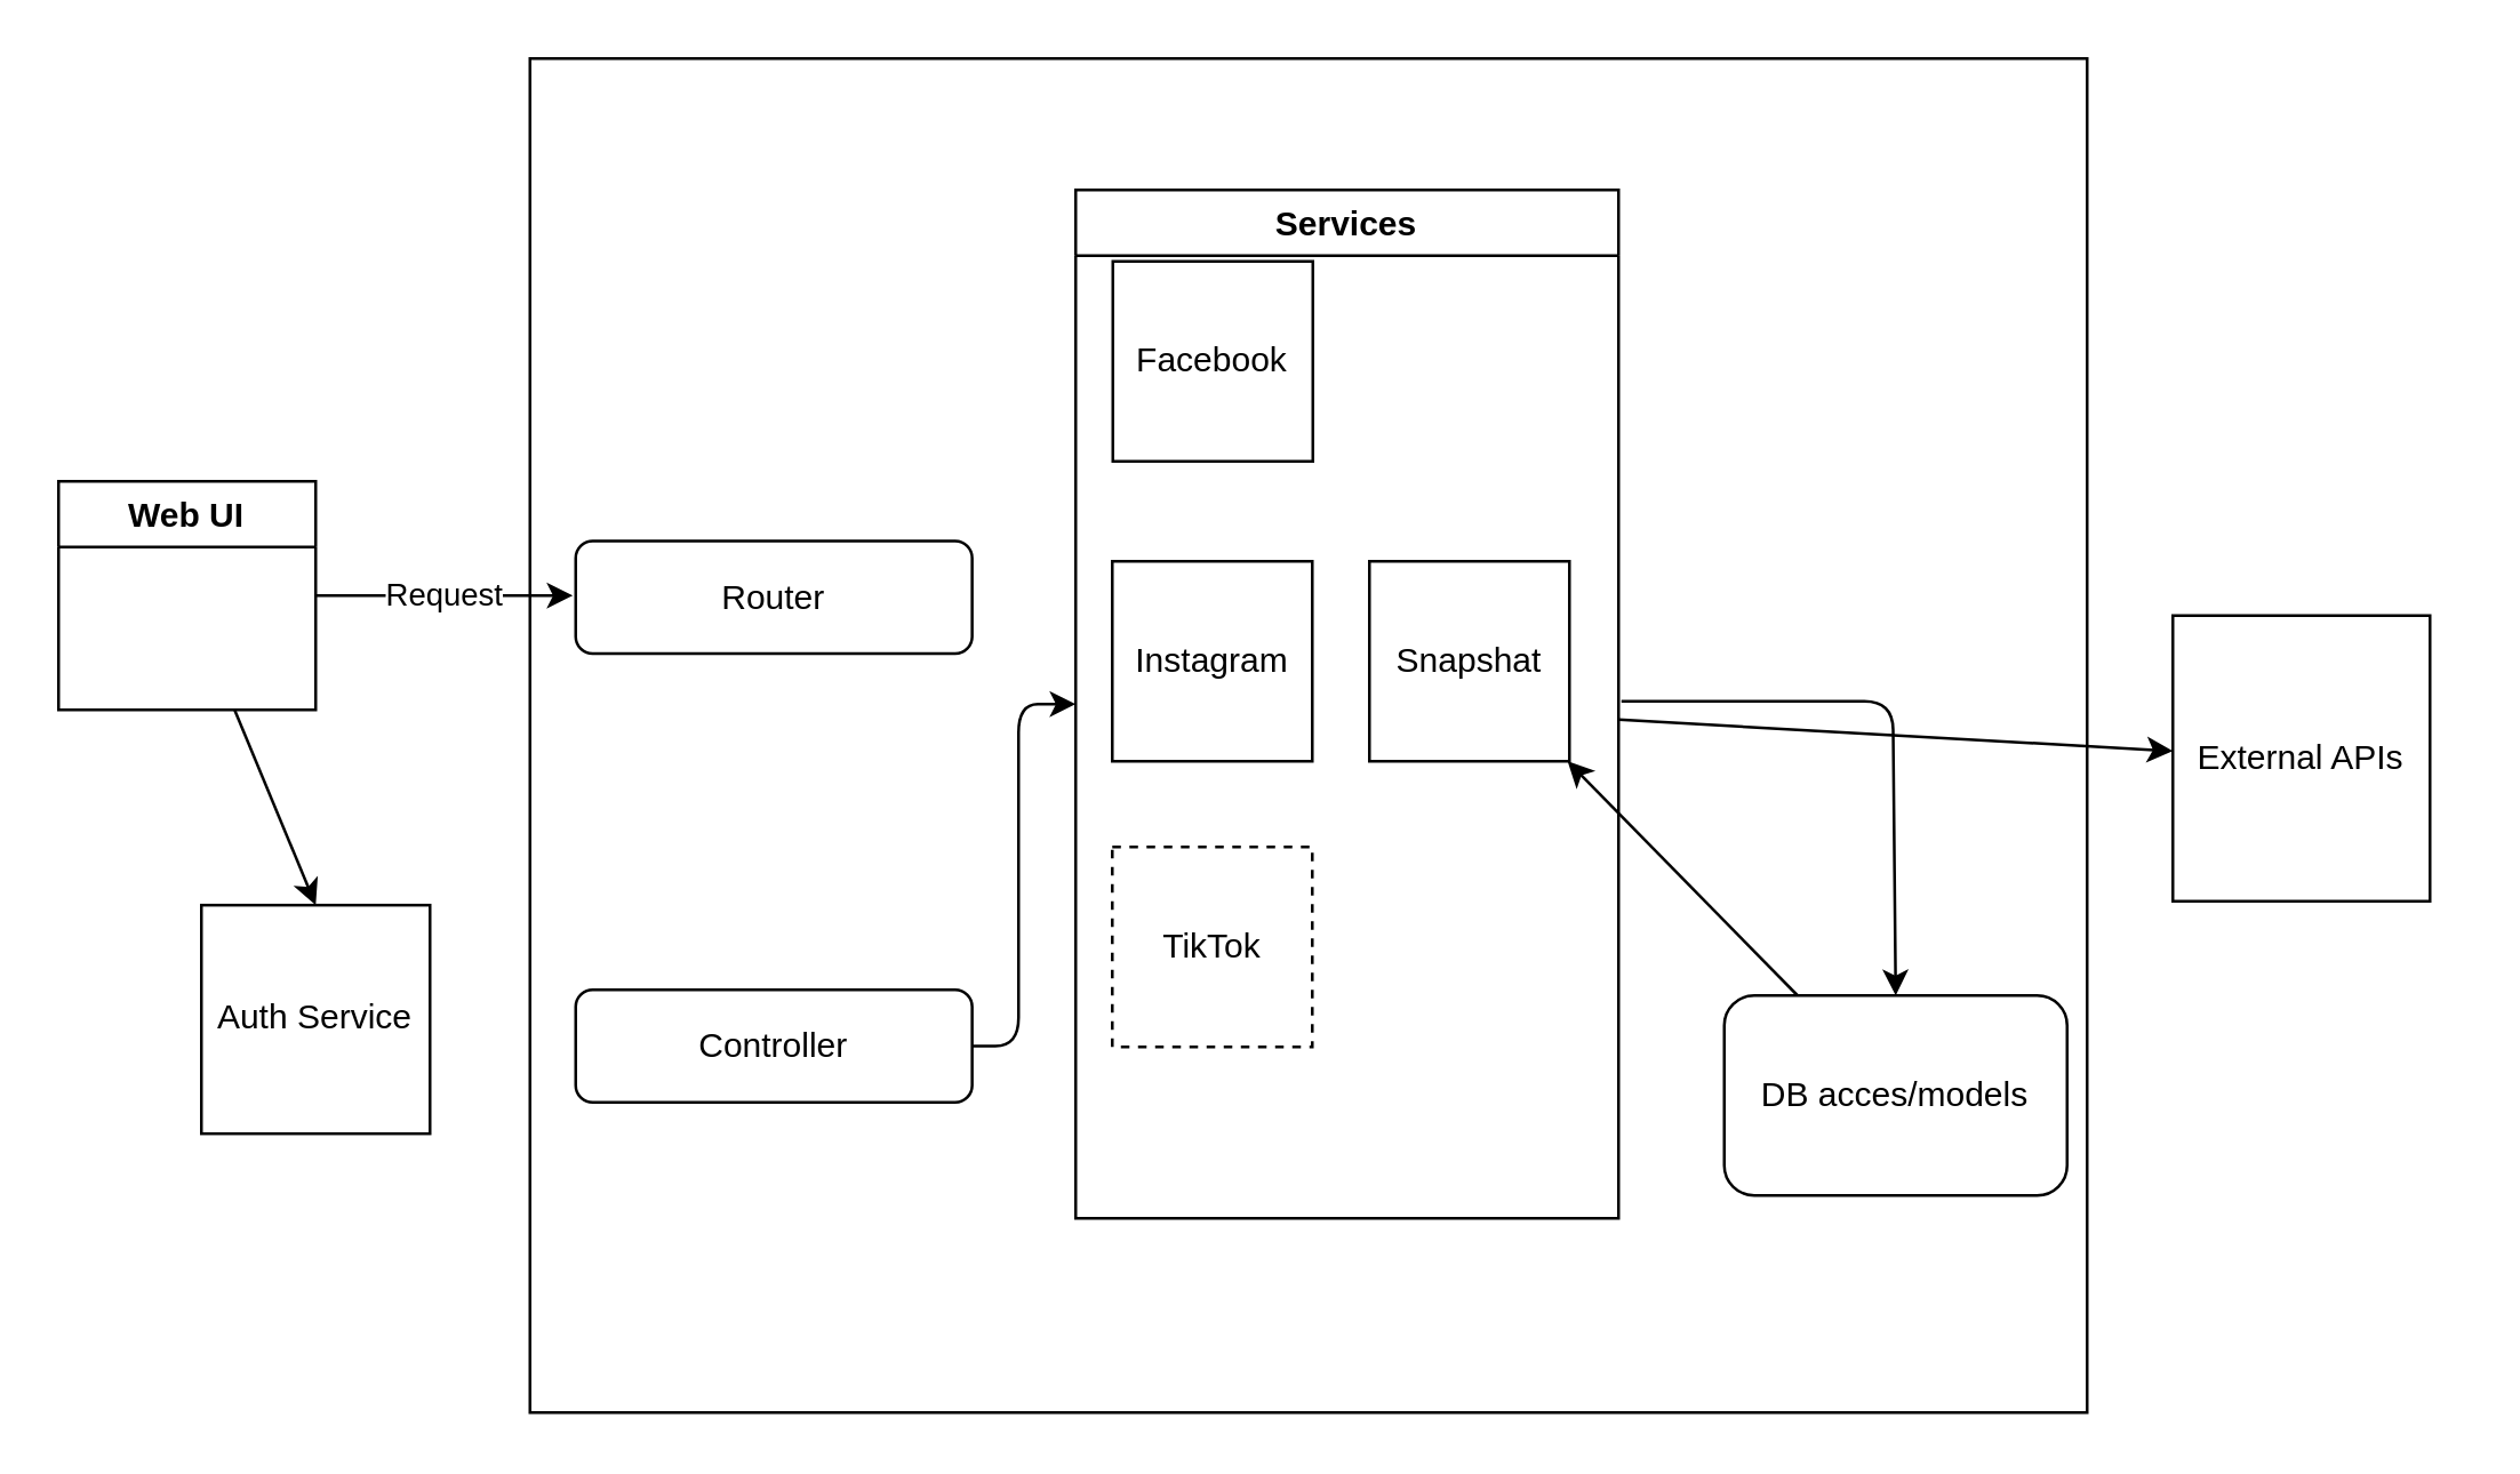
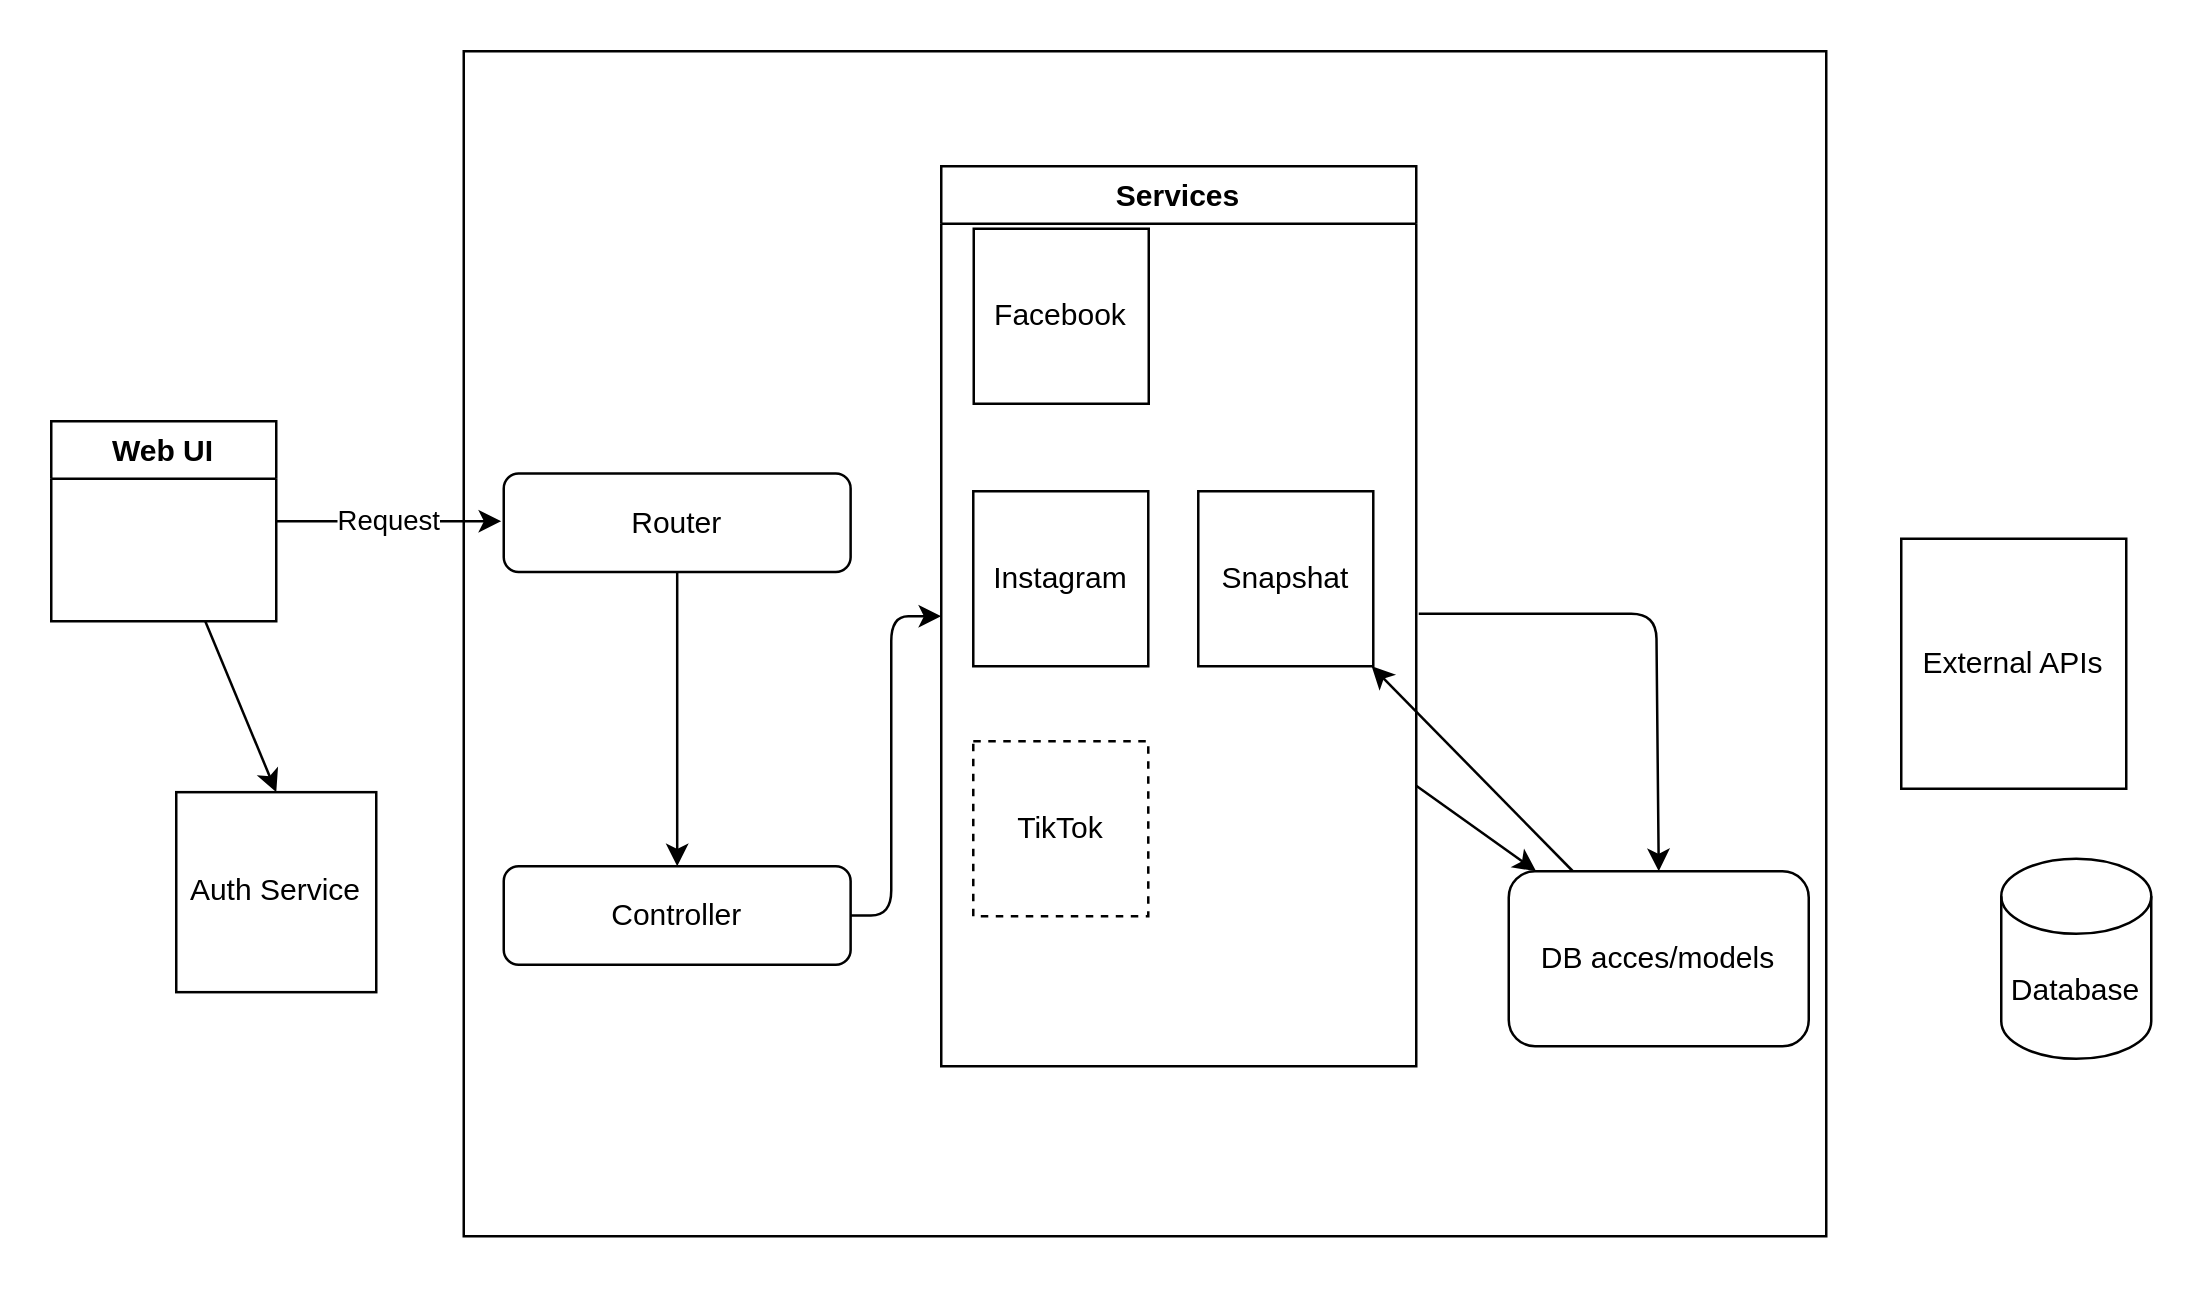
- <mxCell id="10" style="edgeStyle=none;html=1;" edge="1" parent="1" source="11" target="21"><mxGeometry relative="1" as="geometry" /></mxCell>
+ <mxCell id="10" style="edgeStyle=none;html=1;" edge="1" parent="1" source="11" target="19"><mxGeometry relative="1" as="geometry" /></mxCell>
+ <mxCell id="7" style="edgeStyle=none;html=1;exitX=0.5;exitY=1;exitDx=0;exitDy=0;entryX=0.5;entryY=0;entryDx=0;entryDy=0;" edge="1" parent="1" source="8" target="9"><mxGeometry relative="1" as="geometry" /></mxCell>
+ <mxCell id="17" value="Database" style="shape=cylinder3;whiteSpace=wrap;html=1;boundedLbl=1;backgroundOutline=1;size=15;" vertex="1" parent="1"><mxGeometry x="800" y="343" width="60" height="80" as="geometry" /></mxCell>
